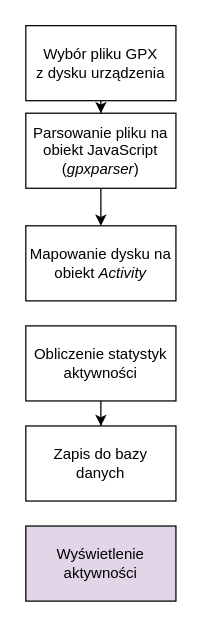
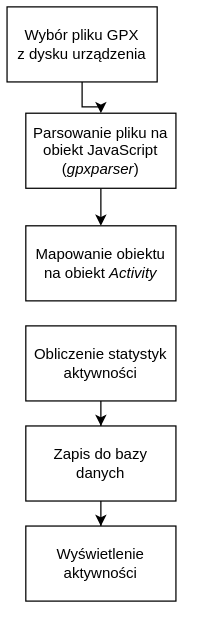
- <mxCell id="3" value="Wybór pliku GPX&lt;br&gt;z dysku urządzenia" style="rounded=0;whiteSpace=wrap;html=1;" parent="1" vertex="1"><mxGeometry x="20" y="20" width="120" height="60" as="geometry" /></mxCell>
+ <mxCell id="3" value="Wybór pliku GPX&lt;br&gt;z dysku urządzenia" style="rounded=0;whiteSpace=wrap;html=1;" parent="1" vertex="1"><mxGeometry x="5" y="5" width="120" height="60" as="geometry" /></mxCell>
- <mxCell id="6" value="Mapowanie dysku na obiekt &lt;i&gt;Activity&lt;/i&gt;" style="rounded=0;whiteSpace=wrap;html=1;" parent="1" vertex="1"><mxGeometry x="20" y="180" width="120" height="60" as="geometry" /></mxCell>
+ <mxCell id="6" value="Mapowanie obiektu na obiekt &lt;i&gt;Activity&lt;/i&gt;" style="rounded=0;whiteSpace=wrap;html=1;" parent="1" vertex="1"><mxGeometry x="20" y="180" width="120" height="60" as="geometry" /></mxCell>
+ <mxCell id="7" style="edgeStyle=orthogonalEdgeStyle;rounded=0;orthogonalLoop=1;jettySize=auto;html=1;" parent="1" source="8" target="9" edge="1"><mxGeometry relative="1" as="geometry" /></mxCell>
- <mxCell id="9" value="Wyświetlenie aktywności" style="rounded=0;whiteSpace=wrap;html=1;fillColor=#e1d5e7;" parent="1" vertex="1"><mxGeometry x="20" y="420" width="120" height="60" as="geometry" /></mxCell>
+ <mxCell id="9" value="Wyświetlenie aktywności" style="rounded=0;whiteSpace=wrap;html=1;" parent="1" vertex="1"><mxGeometry x="20" y="420" width="120" height="60" as="geometry" /></mxCell>
